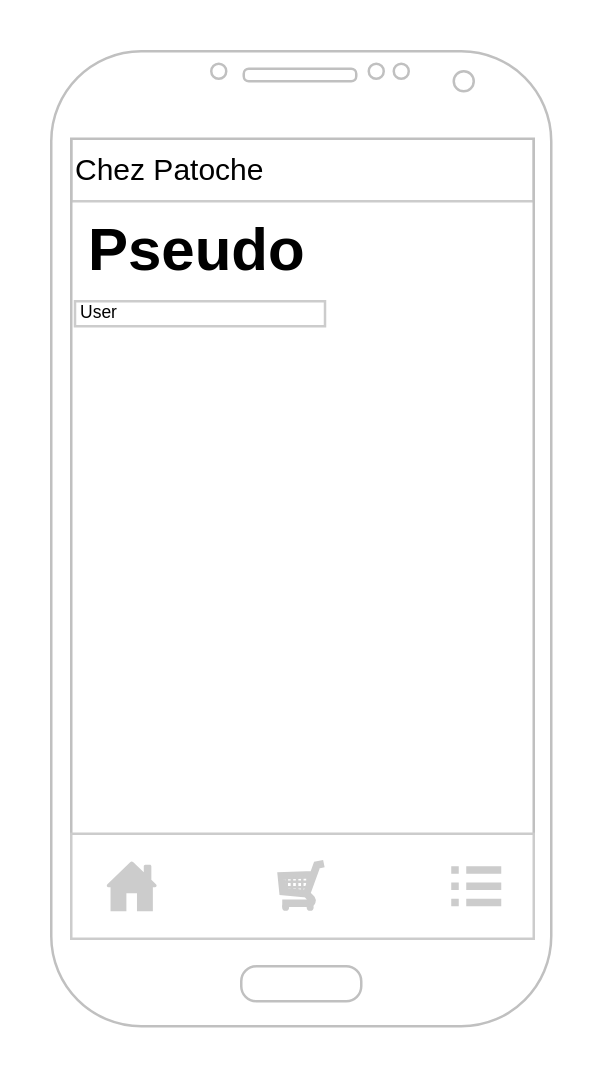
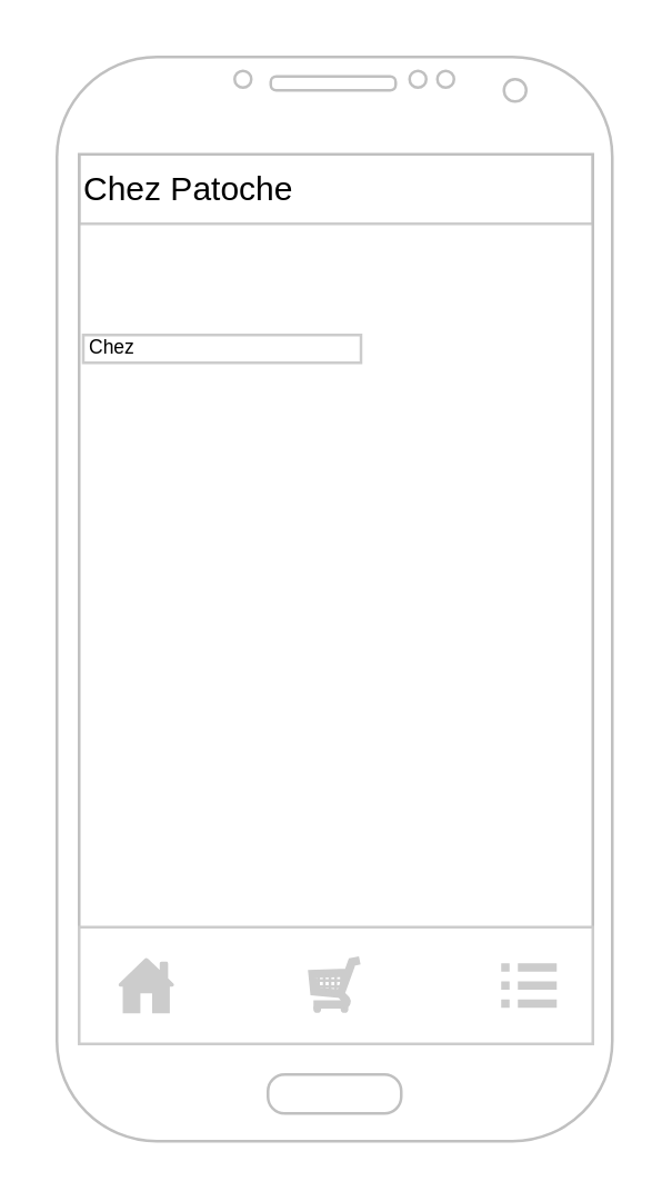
- <mxCell id="8" value="Pseudo" style="text;strokeColor=none;fillColor=none;html=1;fontSize=24;fontStyle=1;verticalAlign=middle;align=center;" vertex="1" parent="1"><mxGeometry x="28" y="80" width="100" height="40" as="geometry" /></mxCell>
- <mxCell id="9" value="User" style="rounded=0;whiteSpace=wrap;html=1;fontSize=7;strokeColor=#CCCCCC;fillColor=none;align=left;" vertex="1" parent="1"><mxGeometry x="29.5" y="120" width="100" height="10" as="geometry" /></mxCell>
+ <mxCell id="9" value="Chez" style="rounded=0;whiteSpace=wrap;html=1;fontSize=7;strokeColor=#CCCCCC;fillColor=none;align=left;" vertex="1" parent="1"><mxGeometry x="29.5" y="120" width="100" height="10" as="geometry" /></mxCell>
